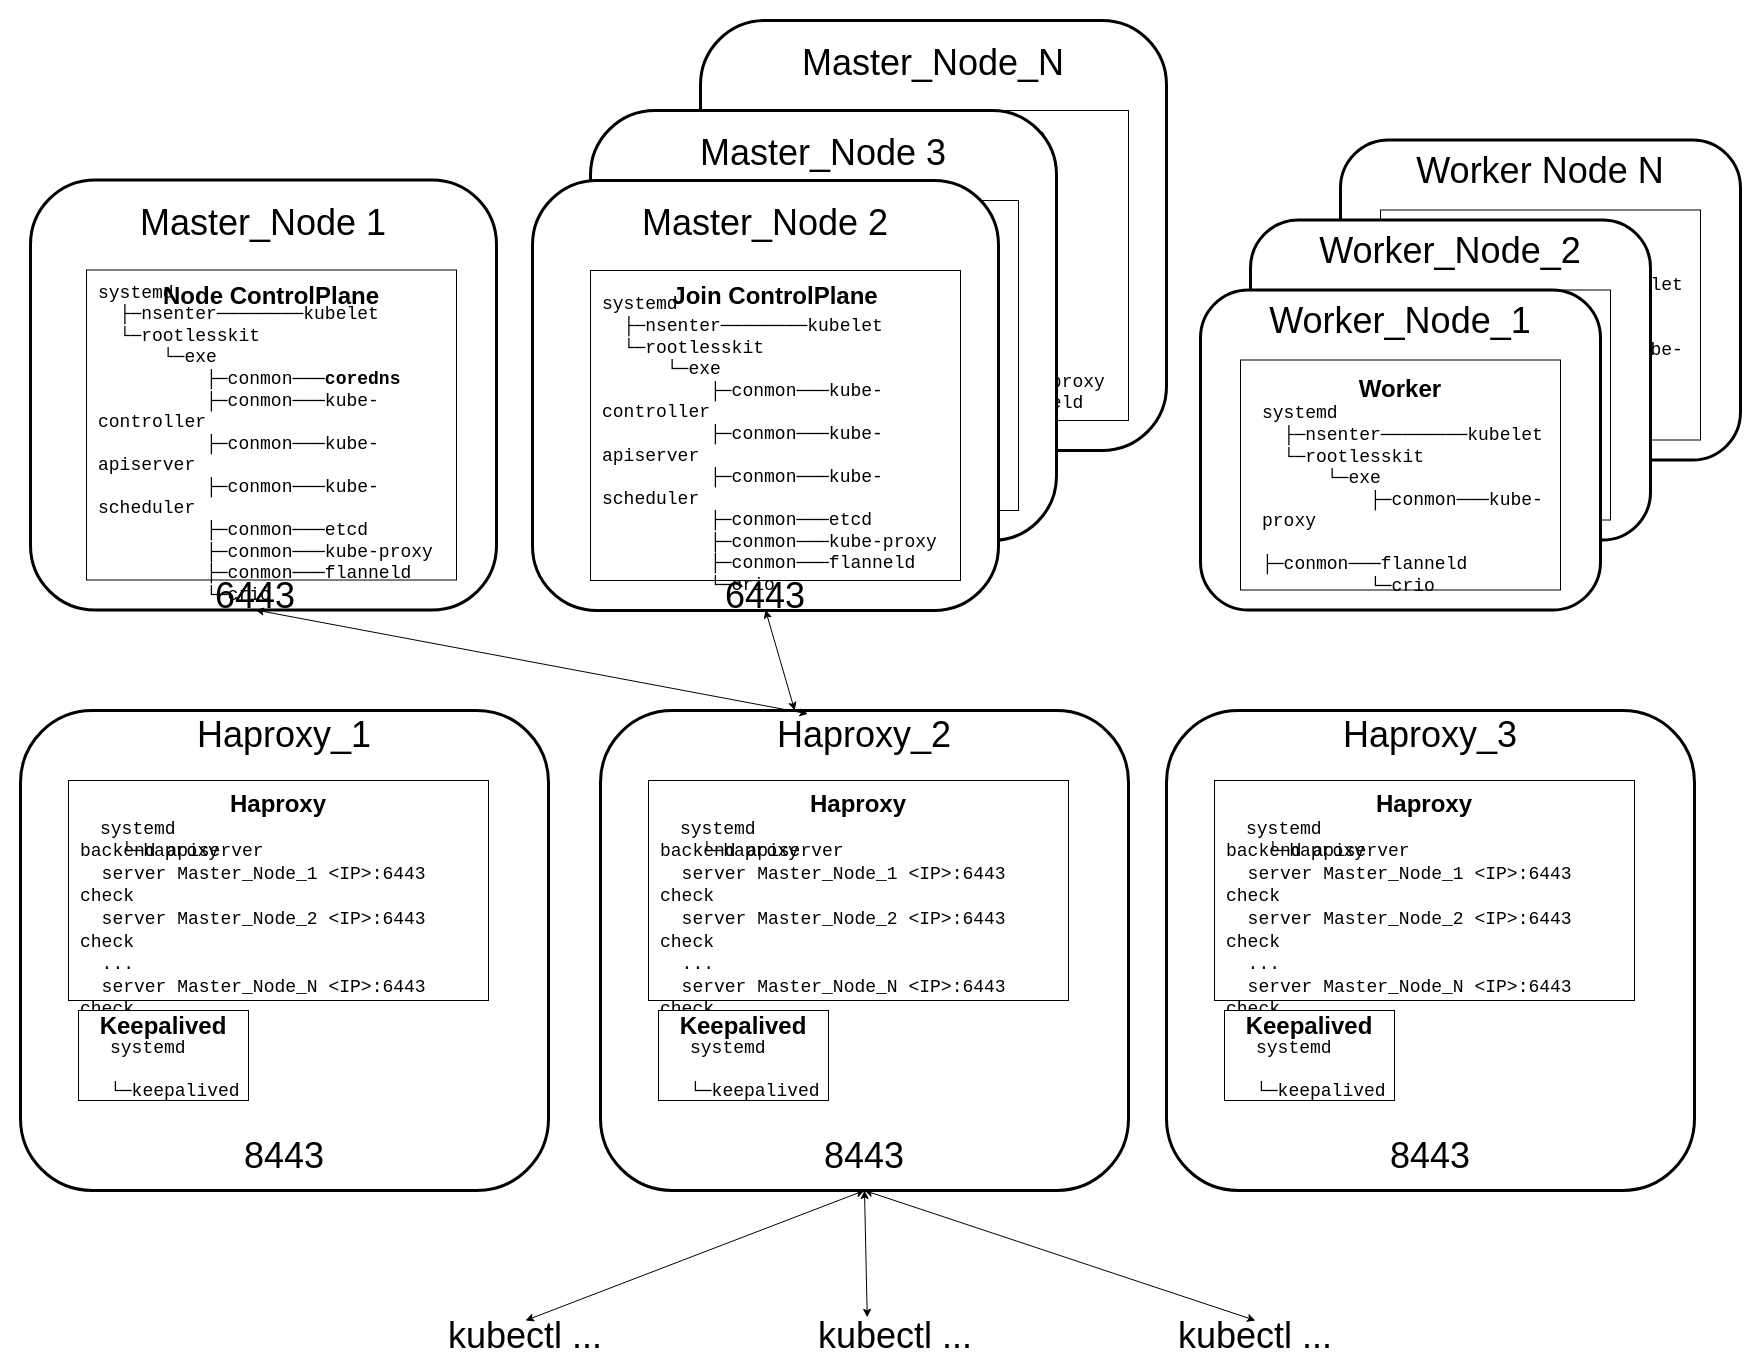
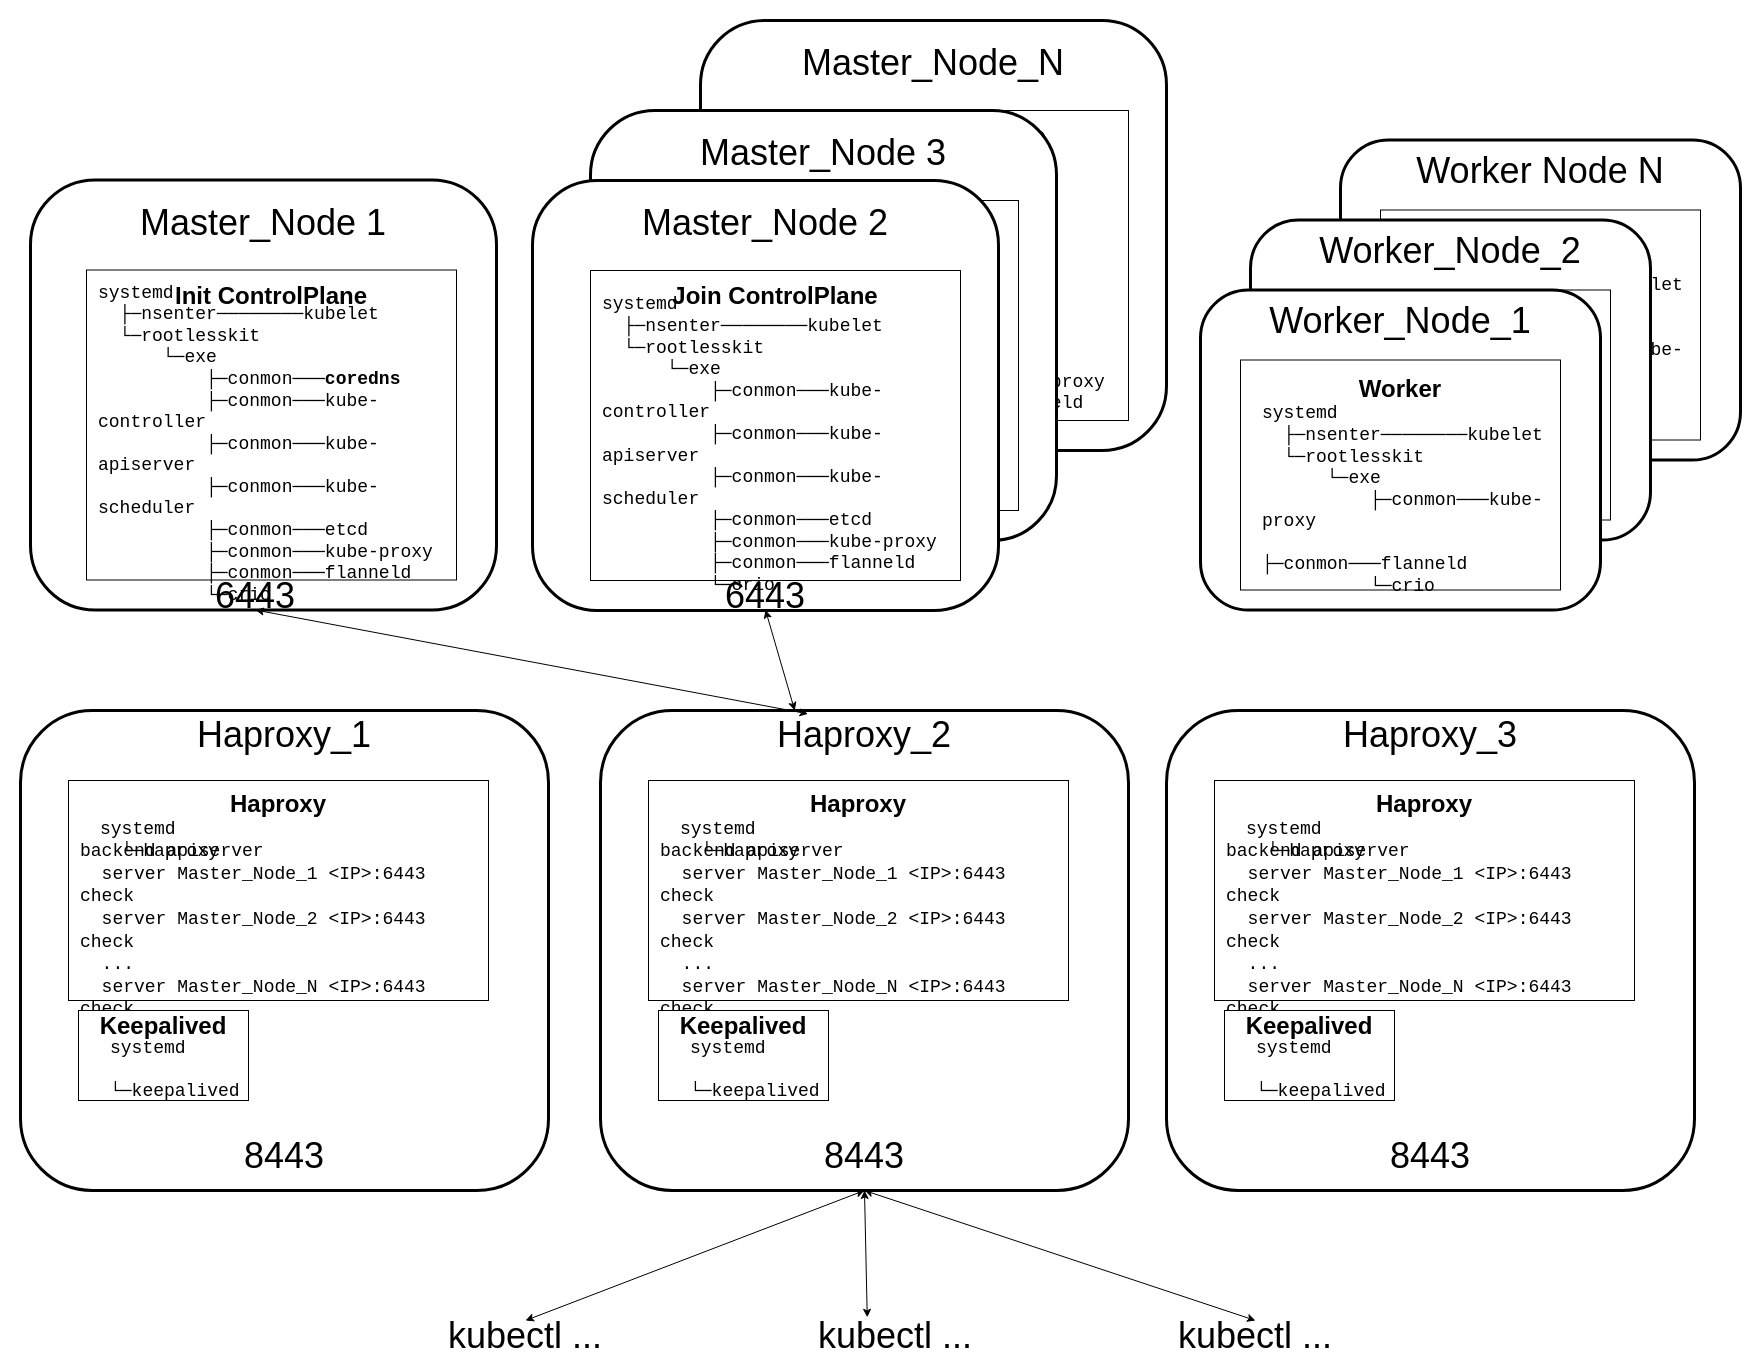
- <mxCell id="16" value="&lt;div style=&quot;font-size: 24px;&quot;&gt;&lt;font style=&quot;font-size: 24px;&quot;&gt;&lt;b&gt;Node ControlPlane&lt;/b&gt;&lt;/font&gt;&lt;/div&gt;&lt;div style=&quot;font-size: 24px;&quot;&gt;&lt;br&gt;&lt;/div&gt;&lt;div style=&quot;font-size: 24px;&quot;&gt;&lt;br&gt;&lt;/div&gt;&lt;div style=&quot;font-size: 24px;&quot;&gt;&lt;br&gt;&lt;/div&gt;&lt;div style=&quot;font-size: 24px;&quot;&gt;&lt;br&gt;&lt;/div&gt;&lt;div style=&quot;font-size: 24px;&quot;&gt;&lt;br&gt;&lt;/div&gt;&lt;div style=&quot;font-size: 24px;&quot;&gt;&lt;br&gt;&lt;/div&gt;&lt;div style=&quot;font-size: 24px;&quot;&gt;&lt;br&gt;&lt;/div&gt;&lt;div style=&quot;font-size: 24px;&quot;&gt;&lt;br&gt;&lt;/div&gt;&lt;div style=&quot;font-size: 24px;&quot;&gt;&lt;br&gt;&lt;/div&gt;" style="rounded=0;whiteSpace=wrap;html=1;" parent="1" vertex="1"><mxGeometry x="86" y="269.5" width="370" height="310" as="geometry" /></mxCell>
+ <mxCell id="16" value="&lt;div style=&quot;font-size: 24px;&quot;&gt;&lt;font style=&quot;font-size: 24px;&quot;&gt;&lt;b&gt;Init ControlPlane&lt;/b&gt;&lt;/font&gt;&lt;/div&gt;&lt;div style=&quot;font-size: 24px;&quot;&gt;&lt;br&gt;&lt;/div&gt;&lt;div style=&quot;font-size: 24px;&quot;&gt;&lt;br&gt;&lt;/div&gt;&lt;div style=&quot;font-size: 24px;&quot;&gt;&lt;br&gt;&lt;/div&gt;&lt;div style=&quot;font-size: 24px;&quot;&gt;&lt;br&gt;&lt;/div&gt;&lt;div style=&quot;font-size: 24px;&quot;&gt;&lt;br&gt;&lt;/div&gt;&lt;div style=&quot;font-size: 24px;&quot;&gt;&lt;br&gt;&lt;/div&gt;&lt;div style=&quot;font-size: 24px;&quot;&gt;&lt;br&gt;&lt;/div&gt;&lt;div style=&quot;font-size: 24px;&quot;&gt;&lt;br&gt;&lt;/div&gt;&lt;div style=&quot;font-size: 24px;&quot;&gt;&lt;br&gt;&lt;/div&gt;" style="rounded=0;whiteSpace=wrap;html=1;" parent="1" vertex="1"><mxGeometry x="86" y="269.5" width="370" height="310" as="geometry" /></mxCell>
